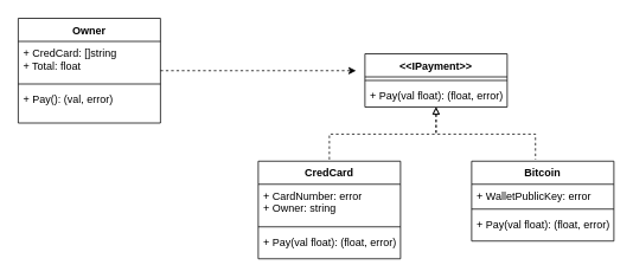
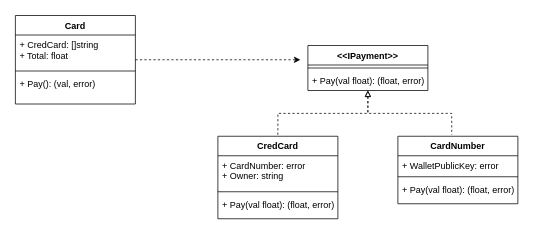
- <mxCell id="16" value="Owner" style="swimlane;fontStyle=1;align=center;verticalAlign=top;childLayout=stackLayout;horizontal=1;startSize=26;horizontalStack=0;resizeParent=1;resizeParentMax=0;resizeLast=0;collapsible=1;marginBottom=0;" vertex="1" parent="1"><mxGeometry x="20" y="20" width="160" height="118" as="geometry" /></mxCell>
+ <mxCell id="16" value="Card" style="swimlane;fontStyle=1;align=center;verticalAlign=top;childLayout=stackLayout;horizontal=1;startSize=26;horizontalStack=0;resizeParent=1;resizeParentMax=0;resizeLast=0;collapsible=1;marginBottom=0;" vertex="1" parent="1"><mxGeometry x="20" y="20" width="160" height="118" as="geometry" /></mxCell>
- <mxCell id="11" value="Bitcoin" style="swimlane;fontStyle=1;align=center;verticalAlign=top;childLayout=stackLayout;horizontal=1;startSize=26;horizontalStack=0;resizeParent=1;resizeParentMax=0;resizeLast=0;collapsible=1;marginBottom=0;" vertex="1" parent="1"><mxGeometry x="530" y="181" width="160" height="90" as="geometry" /></mxCell>
+ <mxCell id="11" value="CardNumber" style="swimlane;fontStyle=1;align=center;verticalAlign=top;childLayout=stackLayout;horizontal=1;startSize=26;horizontalStack=0;resizeParent=1;resizeParentMax=0;resizeLast=0;collapsible=1;marginBottom=0;" vertex="1" parent="1"><mxGeometry x="530" y="181" width="160" height="90" as="geometry" /></mxCell>
